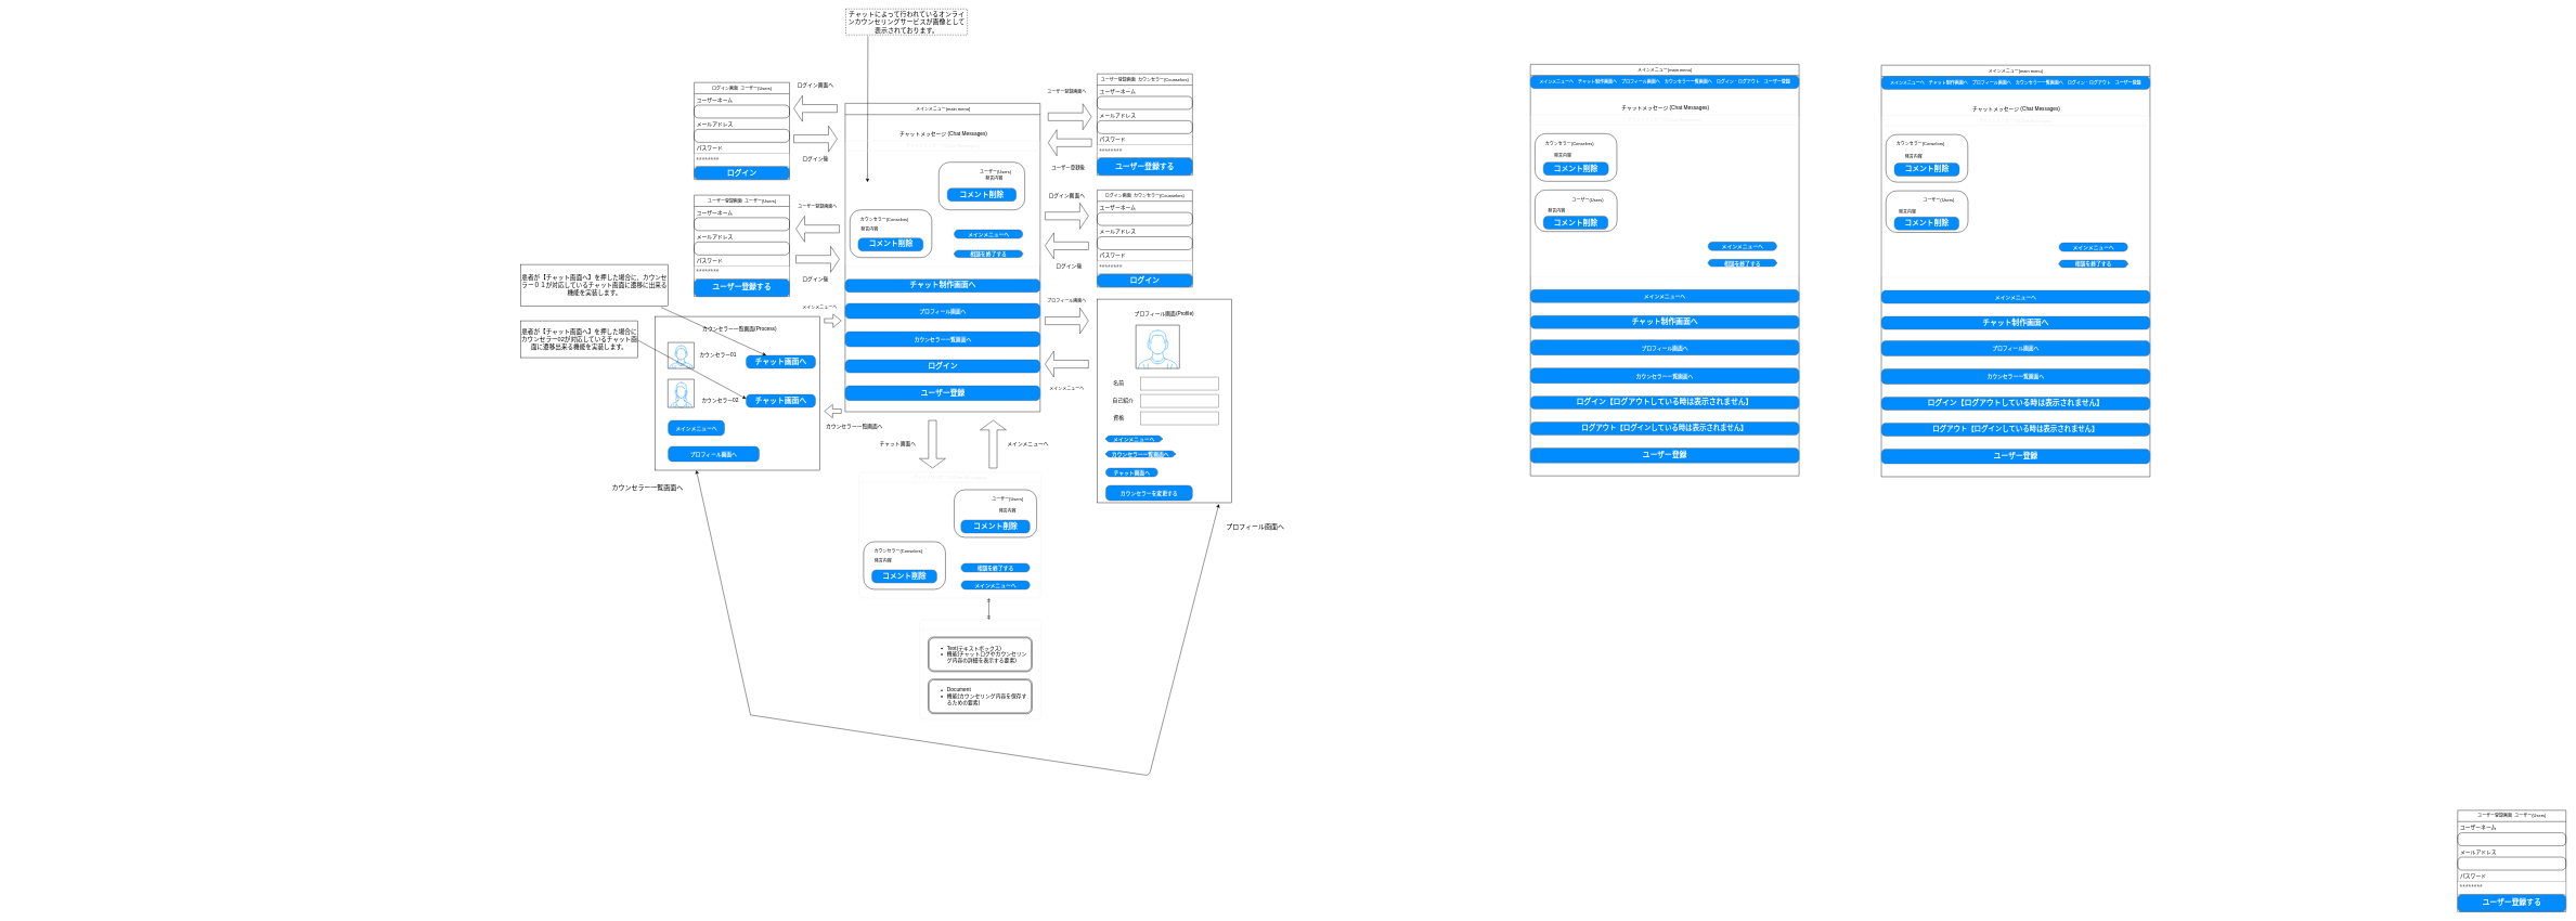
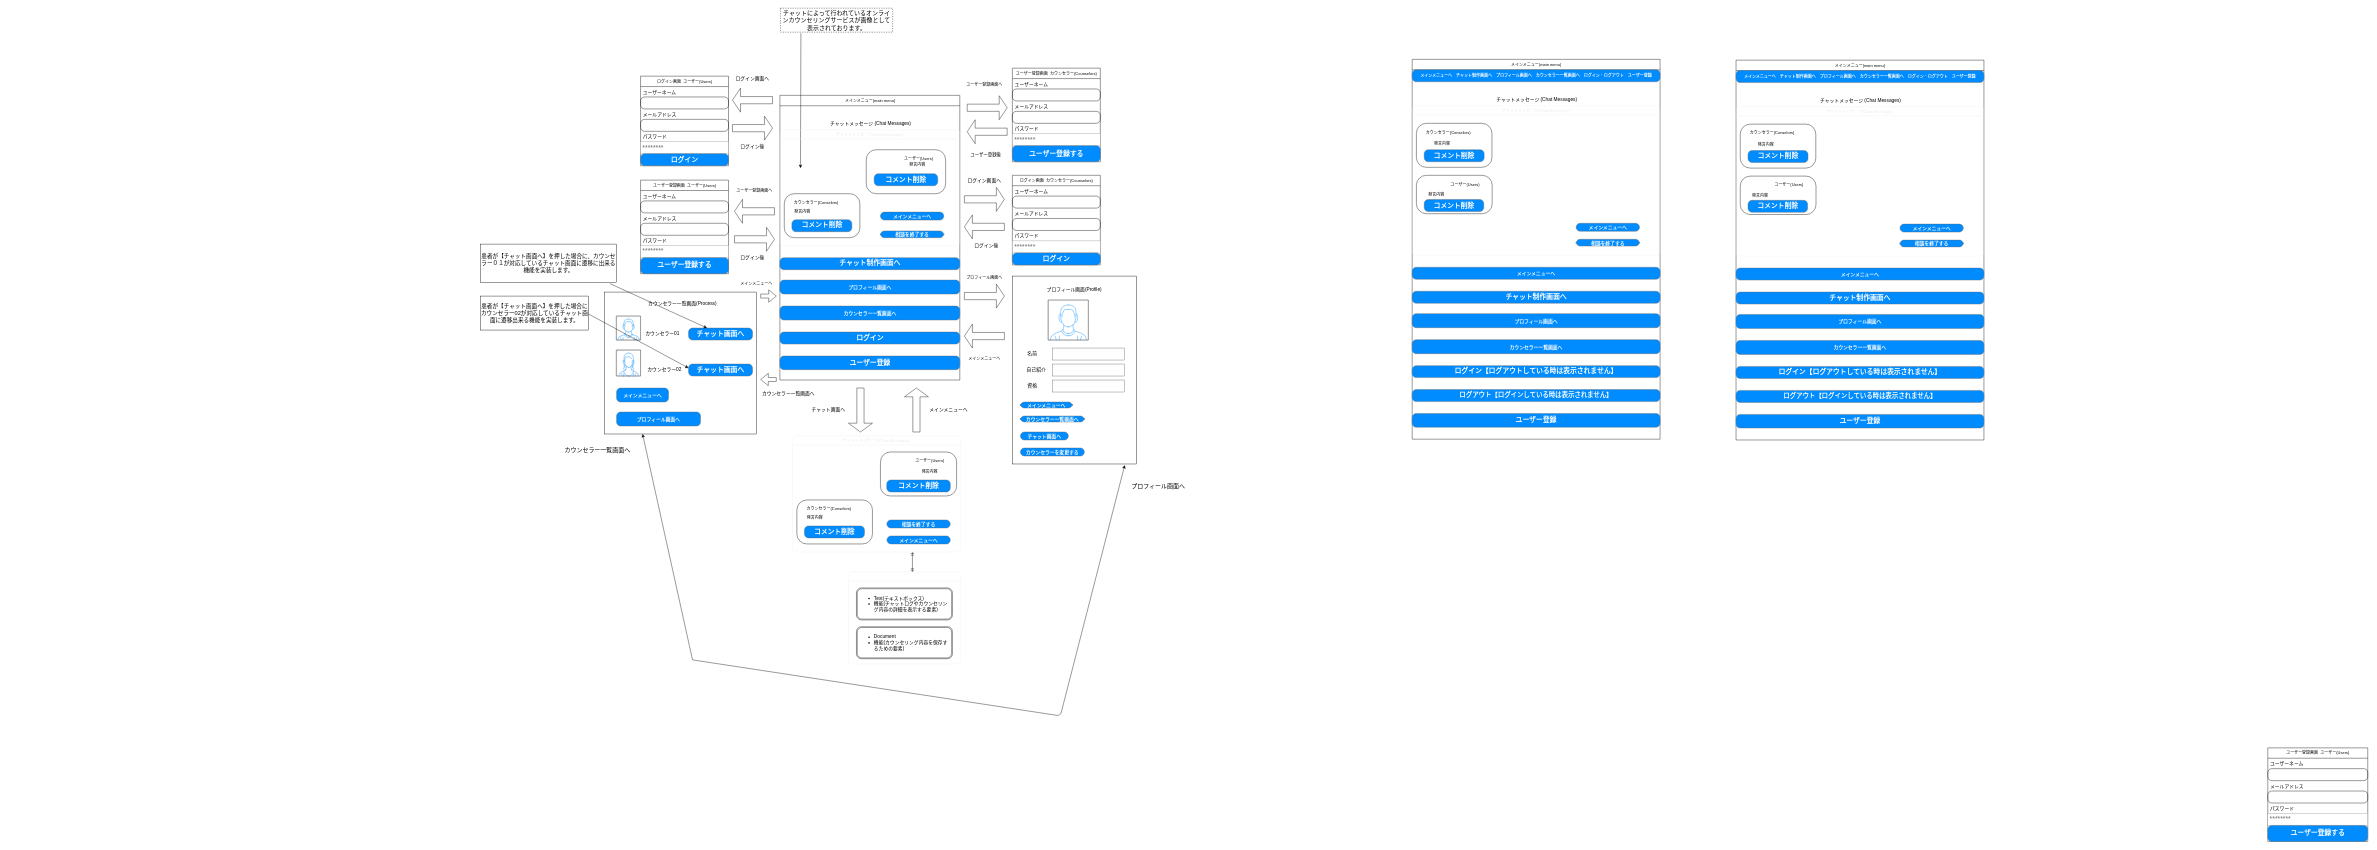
- <mxCell id="70" value="カウンセラー01" style="text;html=1;strokeColor=none;fillColor=none;align=center;verticalAlign=middle;whiteSpace=wrap;rounded=0;fontSize=12;" parent="1" vertex="1"><mxGeometry x="1610" y="805" width="90" height="30" as="geometry" /></mxCell>
+ <mxCell id="70" value="カウンセラー01" style="text;html=1;strokeColor=none;fillColor=none;align=center;verticalAlign=middle;whiteSpace=wrap;rounded=0;fontSize=12;" parent="1" vertex="1"><mxGeometry x="1610" y="820" width="90" height="30" as="geometry" /></mxCell>
- <mxCell id="116" value="&lt;span style=&quot;font-size: 12px;&quot;&gt;カウンセラーを変更する&lt;/span&gt;" style="strokeWidth=1;shadow=0;dashed=0;align=center;html=1;shape=mxgraph.mockup.buttons.button;strokeColor=#666666;fontColor=#ffffff;mainText=;buttonStyle=round;fontSize=17;fontStyle=1;fillColor=#008cff;whiteSpace=wrap;" parent="1" vertex="1"><mxGeometry x="2550" y="1120" width="200" height="35" as="geometry" /></mxCell>
+ <mxCell id="116" value="&lt;span style=&quot;font-size: 12px;&quot;&gt;カウンセラーを変更する&lt;/span&gt;" style="strokeWidth=1;shadow=0;dashed=0;align=center;html=1;shape=mxgraph.mockup.buttons.button;strokeColor=#666666;fontColor=#ffffff;mainText=;buttonStyle=round;fontSize=17;fontStyle=1;fillColor=#008cff;whiteSpace=wrap;" parent="1" vertex="1"><mxGeometry x="2550" y="1120" width="160" height="20" as="geometry" /></mxCell>
